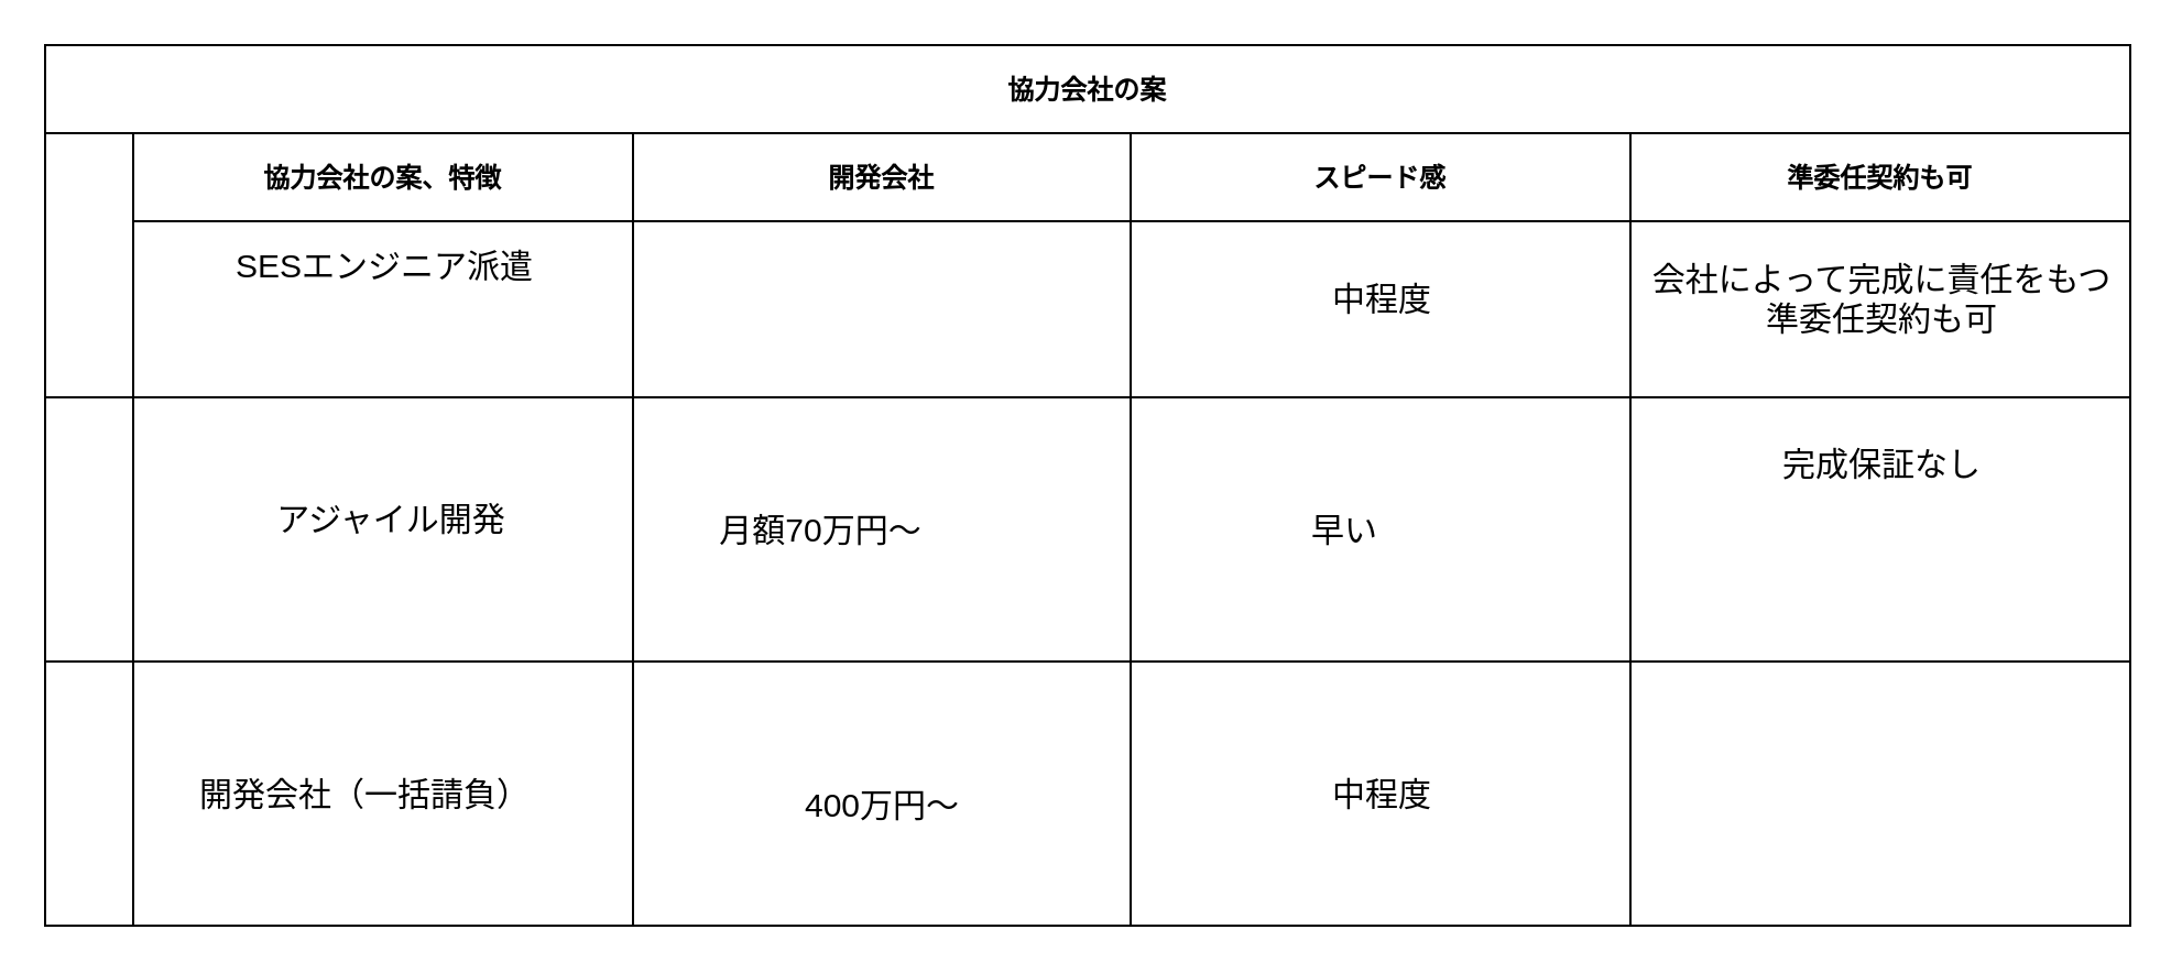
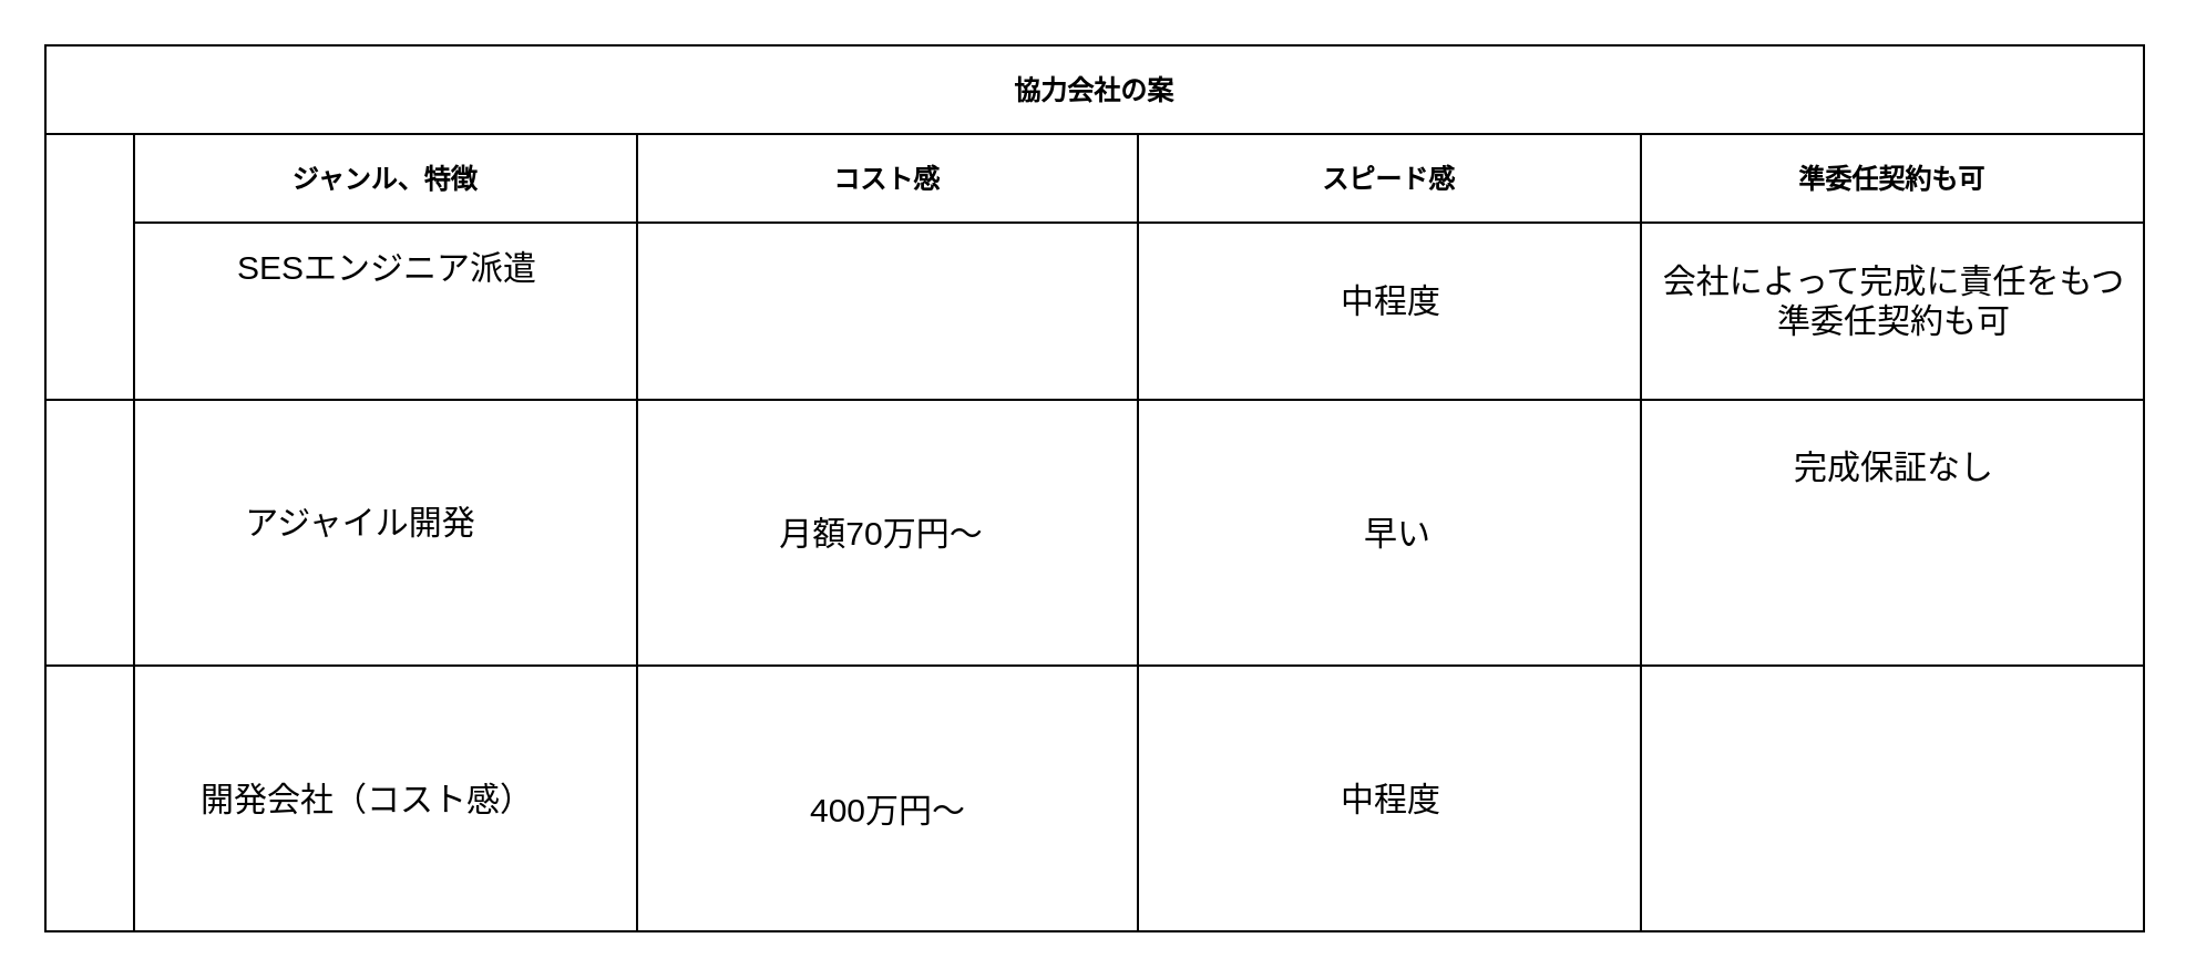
- <mxCell id="4" value="協力会社の案、特徴" style="swimlane;swimlaneHead=0;swimlaneBody=0;fontStyle=0;connectable=0;fillColor=none;startSize=40;collapsible=0;recursiveResize=0;expand=0;fontStyle=1;" vertex="1" parent="3"><mxGeometry x="40" width="227" height="120" as="geometry"><mxRectangle width="227" height="120" as="alternateBounds" /></mxGeometry></mxCell>
+ <mxCell id="4" value="ジャンル、特徴" style="swimlane;swimlaneHead=0;swimlaneBody=0;fontStyle=0;connectable=0;fillColor=none;startSize=40;collapsible=0;recursiveResize=0;expand=0;fontStyle=1;" vertex="1" parent="3"><mxGeometry x="40" width="227" height="120" as="geometry"><mxRectangle width="227" height="120" as="alternateBounds" /></mxGeometry></mxCell>
- <mxCell id="6" value="開発会社" style="swimlane;swimlaneHead=0;swimlaneBody=0;fontStyle=0;connectable=0;fillColor=none;startSize=40;collapsible=0;recursiveResize=0;expand=0;fontStyle=1;" vertex="1" parent="3"><mxGeometry x="267" width="226" height="120" as="geometry"><mxRectangle width="226" height="120" as="alternateBounds" /></mxGeometry></mxCell>
+ <mxCell id="6" value="コスト感" style="swimlane;swimlaneHead=0;swimlaneBody=0;fontStyle=0;connectable=0;fillColor=none;startSize=40;collapsible=0;recursiveResize=0;expand=0;fontStyle=1;" vertex="1" parent="3"><mxGeometry x="267" width="226" height="120" as="geometry"><mxRectangle width="226" height="120" as="alternateBounds" /></mxGeometry></mxCell>
- <mxCell id="13" value="アジャイル開発" style="text;html=1;align=center;verticalAlign=middle;resizable=0;points=[];autosize=1;strokeColor=none;fillColor=none;fontSize=15;horizontal=1;spacing=6;spacingBottom=1;" vertex="1" parent="12"><mxGeometry x="47" y="35" width="140" height="40" as="geometry" /></mxCell>
+ <mxCell id="13" value="アジャイル開発" style="text;html=1;align=center;verticalAlign=middle;resizable=0;points=[];autosize=1;strokeColor=none;fillColor=none;fontSize=15;horizontal=1;spacing=6;spacingBottom=1;" vertex="1" parent="12"><mxGeometry x="32" y="35" width="140" height="40" as="geometry" /></mxCell>
- <mxCell id="15" value="月額70万円～" style="text;html=1;align=center;verticalAlign=middle;resizable=0;points=[];autosize=1;strokeColor=none;fillColor=none;fontSize=15;" vertex="1" parent="14"><mxGeometry x="25" y="45" width="120" height="30" as="geometry" /></mxCell>
+ <mxCell id="15" value="月額70万円～" style="text;html=1;align=center;verticalAlign=middle;resizable=0;points=[];autosize=1;strokeColor=none;fillColor=none;fontSize=15;" vertex="1" parent="14"><mxGeometry x="50" y="45" width="120" height="30" as="geometry" /></mxCell>
- <mxCell id="17" value="早い" style="text;html=1;align=center;verticalAlign=middle;resizable=0;points=[];autosize=1;strokeColor=none;fillColor=none;fontSize=15;" vertex="1" parent="16"><mxGeometry x="72" y="45" width="50" height="30" as="geometry" /></mxCell>
+ <mxCell id="17" value="早い" style="text;html=1;align=center;verticalAlign=middle;resizable=0;points=[];autosize=1;strokeColor=none;fillColor=none;fontSize=15;" vertex="1" parent="16"><mxGeometry x="92" y="45" width="50" height="30" as="geometry" /></mxCell>
- <mxCell id="22" value="開発会社（一括請負）" style="text;html=1;align=center;verticalAlign=middle;resizable=0;points=[];autosize=1;strokeColor=none;fillColor=none;fontSize=15;horizontal=1;spacing=6;spacingBottom=1;" vertex="1" parent="21"><mxGeometry x="15" y="40" width="180" height="40" as="geometry" /></mxCell>
+ <mxCell id="22" value="開発会社（コスト感）" style="text;html=1;align=center;verticalAlign=middle;resizable=0;points=[];autosize=1;strokeColor=none;fillColor=none;fontSize=15;horizontal=1;spacing=6;spacingBottom=1;" vertex="1" parent="21"><mxGeometry x="15" y="40" width="180" height="40" as="geometry" /></mxCell>
